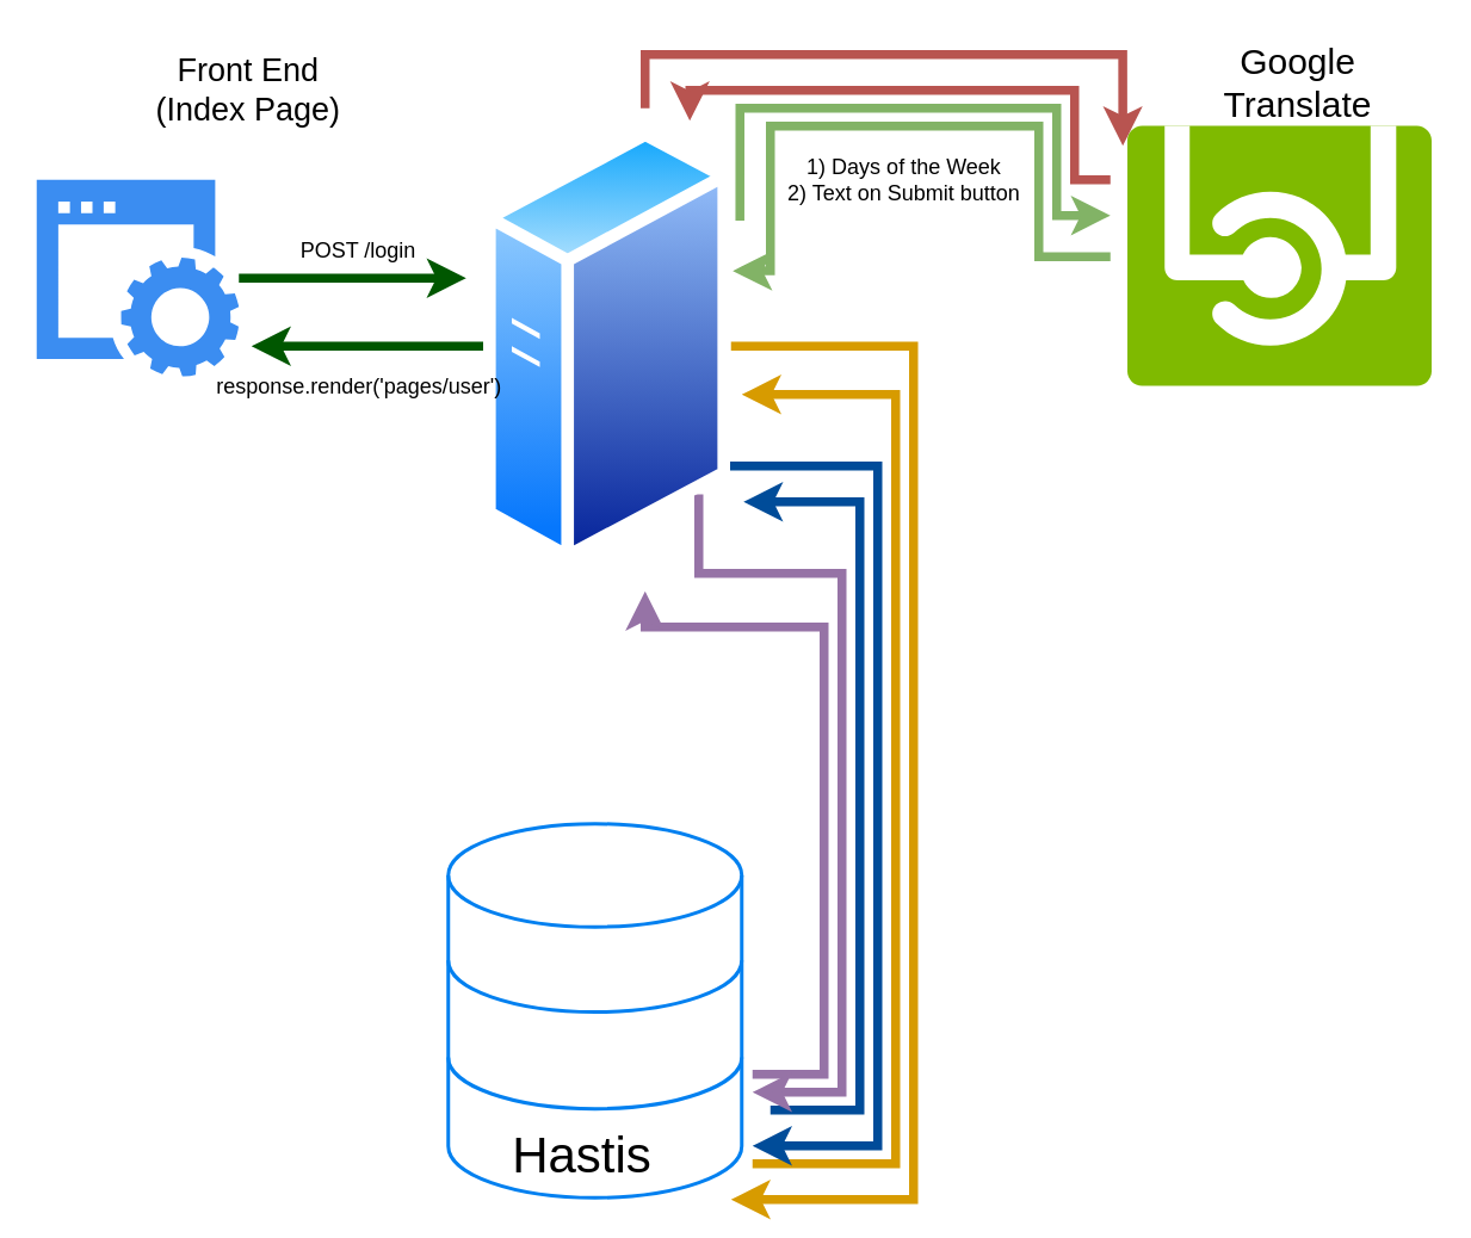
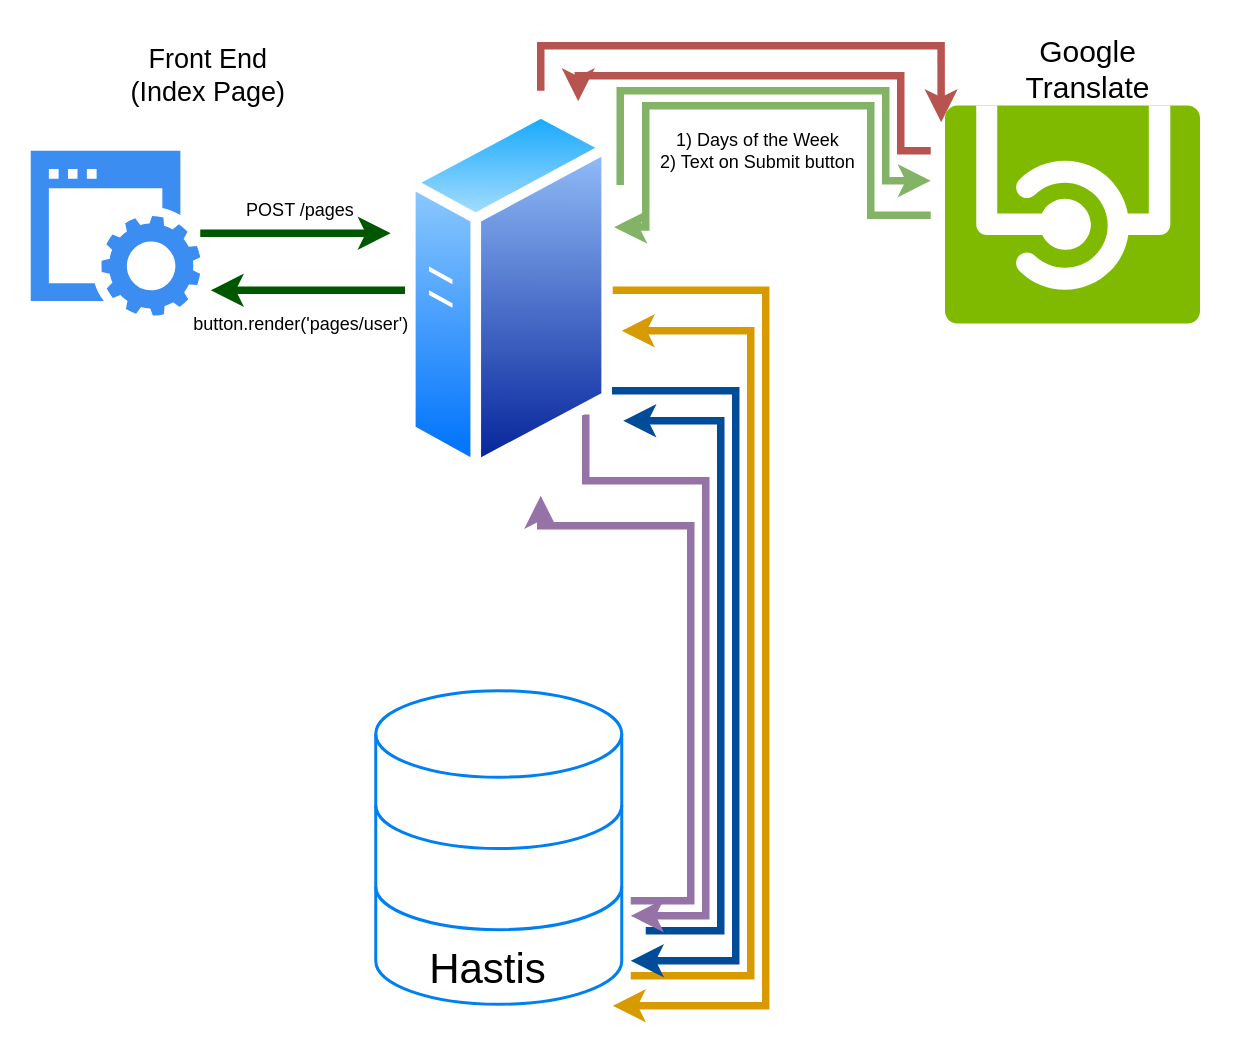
- <mxCell id="21" value="POST /login" style="text;html=1;strokeColor=none;fillColor=none;align=center;verticalAlign=middle;whiteSpace=wrap;rounded=0;" parent="1" vertex="1"><mxGeometry x="130" y="125" width="140" height="30" as="geometry" /></mxCell>
+ <mxCell id="21" value="POST /pages" style="text;html=1;strokeColor=none;fillColor=none;align=center;verticalAlign=middle;whiteSpace=wrap;rounded=0;" parent="1" vertex="1"><mxGeometry x="130" y="125" width="140" height="30" as="geometry" /></mxCell>
- <mxCell id="22" value="response.render('pages/user')" style="text;html=1;strokeColor=none;fillColor=none;align=center;verticalAlign=middle;whiteSpace=wrap;rounded=0;" parent="1" vertex="1"><mxGeometry x="98.5" y="206" width="203" height="20" as="geometry" /></mxCell>
+ <mxCell id="22" value="button.render('pages/user')" style="text;html=1;strokeColor=none;fillColor=none;align=center;verticalAlign=middle;whiteSpace=wrap;rounded=0;" parent="1" vertex="1"><mxGeometry x="98.5" y="206" width="203" height="20" as="geometry" /></mxCell>
